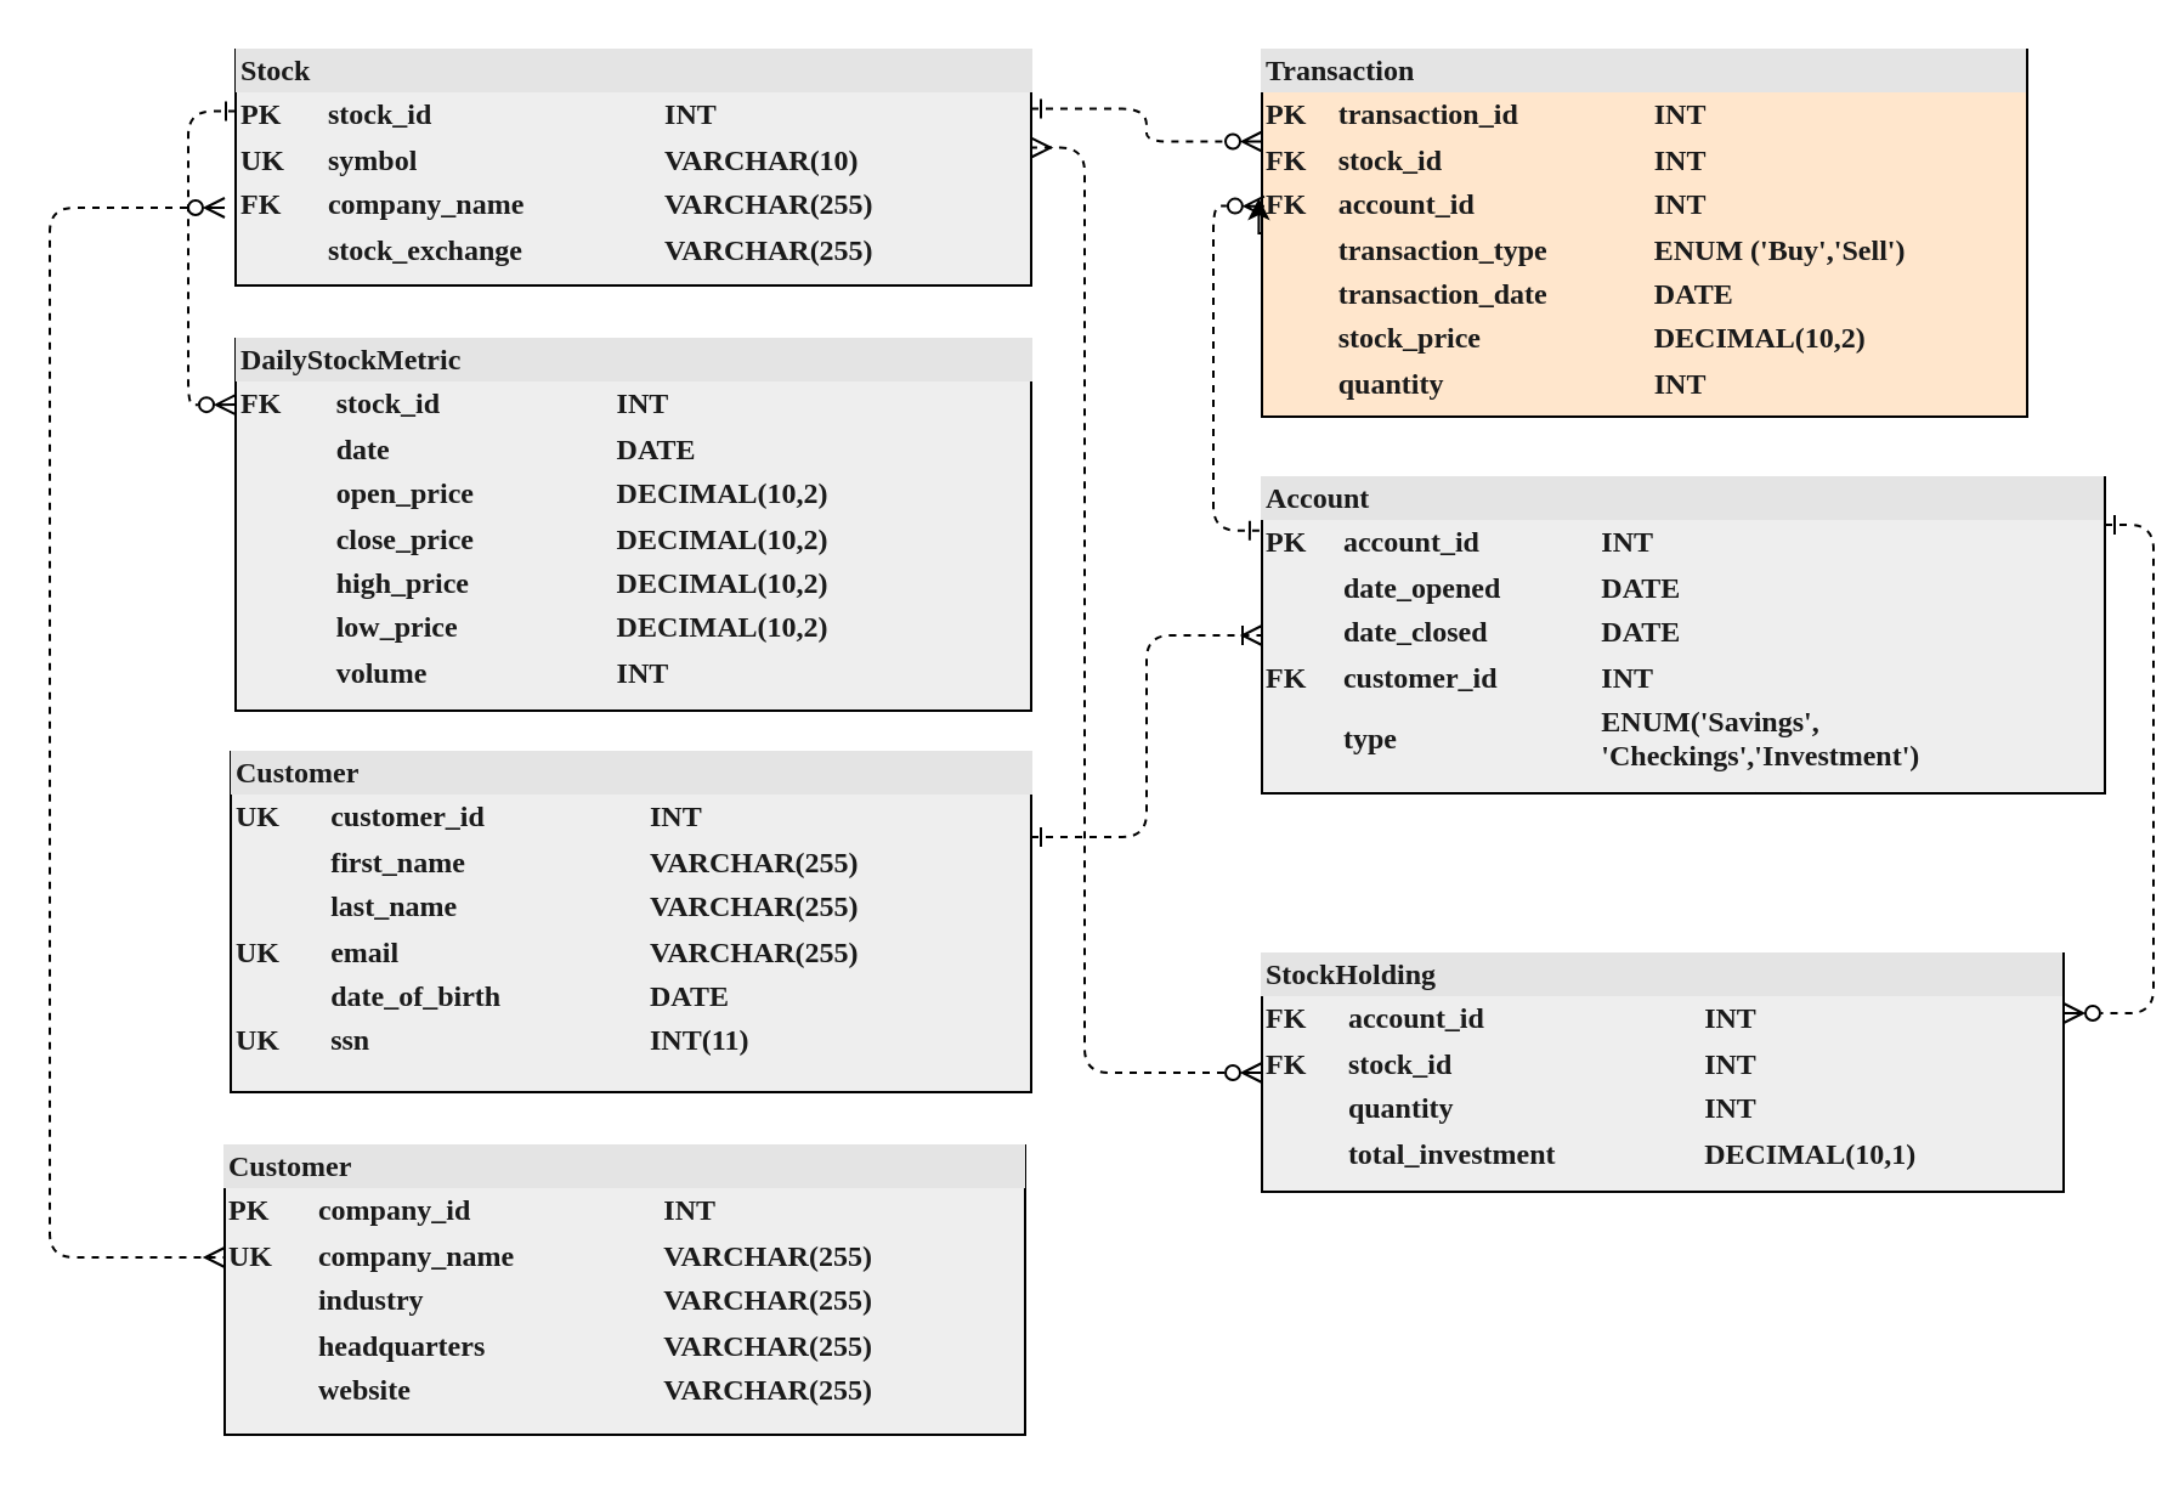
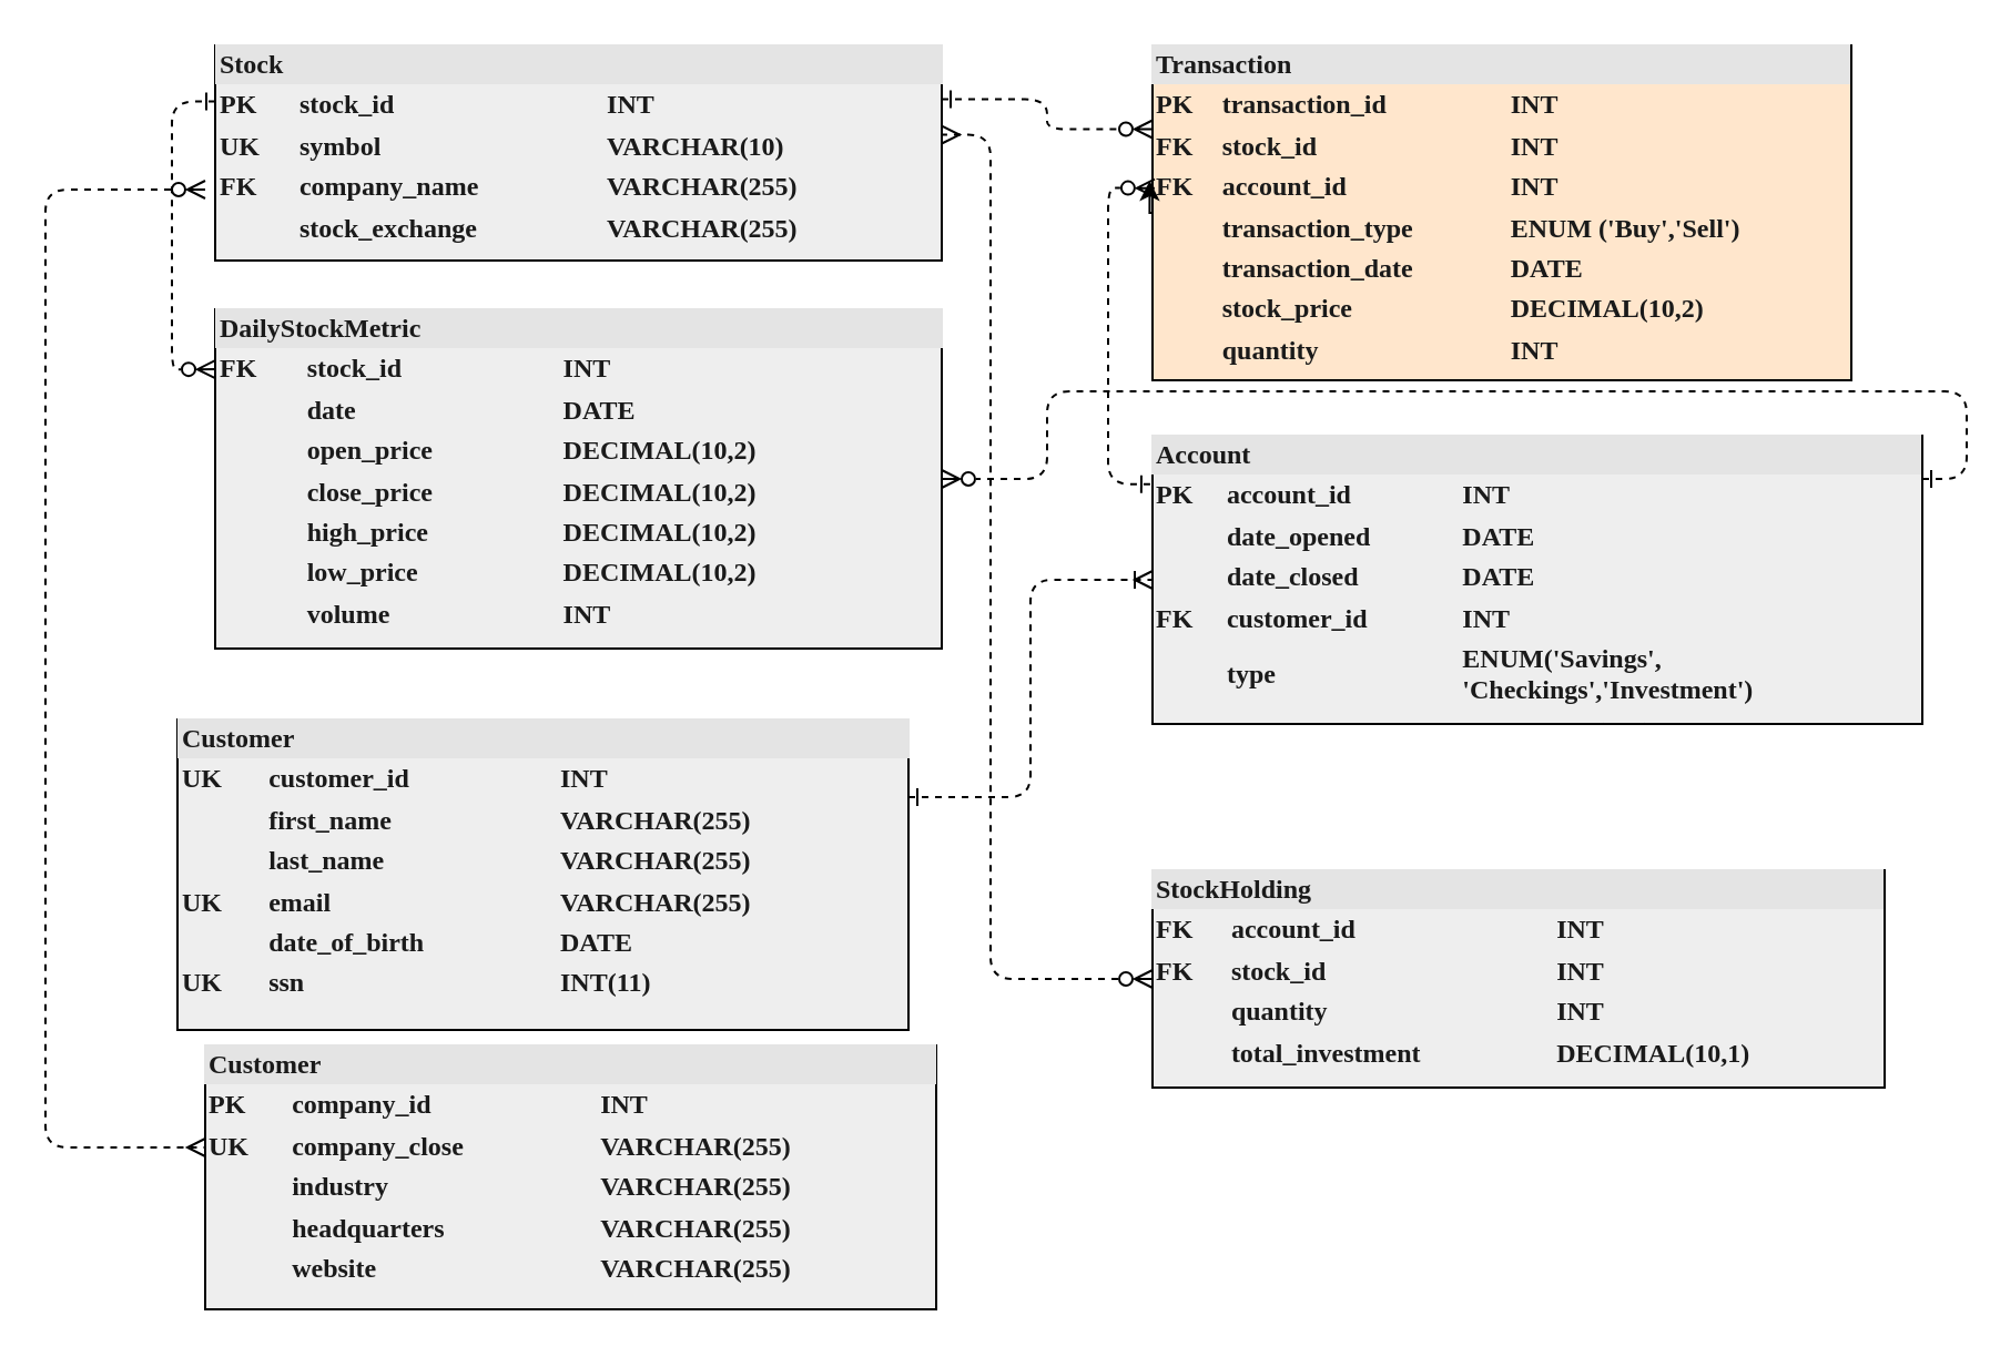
- <mxCell id="6" style="edgeStyle=orthogonalEdgeStyle;rounded=1;orthogonalLoop=1;jettySize=auto;html=1;exitX=1;exitY=0.15;exitDx=0;exitDy=0;entryX=1;entryY=0.25;entryDx=0;entryDy=0;exitPerimeter=0;dashed=1;hachureGap=4;strokeColor=#000000;align=left;verticalAlign=middle;fontFamily=Verdana;fontSource=https%3A%2F%2Ffonts.googleapis.com%2Fcss%3Ffamily%3DArchitects%2BDaughter;fontSize=12;fontColor=default;fontStyle=1;labelBackgroundColor=none;startArrow=ERone;startFill=0;endArrow=ERzeroToMany;endFill=0;" edge="1" parent="1" source="7" target="11"><mxGeometry relative="1" as="geometry" /></mxCell>
+ <mxCell id="6" style="edgeStyle=orthogonalEdgeStyle;rounded=1;orthogonalLoop=1;jettySize=auto;html=1;exitX=1;exitY=0.15;exitDx=0;exitDy=0;exitPerimeter=0;dashed=1;hachureGap=4;strokeColor=#000000;align=left;verticalAlign=middle;fontFamily=Verdana;fontSource=https%3A%2F%2Ffonts.googleapis.com%2Fcss%3Ffamily%3DArchitects%2BDaughter;fontSize=12;fontColor=default;fontStyle=1;labelBackgroundColor=none;startArrow=ERone;startFill=0;endArrow=ERzeroToMany;endFill=0;" edge="1" parent="1" source="7" target="13"><mxGeometry relative="1" as="geometry" /></mxCell>
- <mxCell id="9" value="&lt;div style=&quot;box-sizing: border-box ; width: 100% ; background: #e4e4e4 ; padding: 2px&quot;&gt;Customer&lt;/div&gt;&lt;table style=&quot;width: 100% ; font-size: 1em&quot; cellpadding=&quot;2&quot; cellspacing=&quot;0&quot;&gt;&lt;tbody&gt;&lt;tr&gt;&lt;td&gt;UK&lt;/td&gt;&lt;td&gt;customer_id&lt;/td&gt;&lt;td&gt;INT&lt;/td&gt;&lt;/tr&gt;&lt;tr&gt;&lt;td&gt;&lt;br&gt;&lt;/td&gt;&lt;td&gt;first_name&lt;/td&gt;&lt;td&gt;VARCHAR(255)&lt;/td&gt;&lt;/tr&gt;&lt;tr&gt;&lt;td&gt;&lt;/td&gt;&lt;td&gt;last_name&lt;/td&gt;&lt;td&gt;VARCHAR(255)&lt;/td&gt;&lt;/tr&gt;&lt;tr&gt;&lt;td&gt;UK&lt;/td&gt;&lt;td&gt;email&lt;/td&gt;&lt;td&gt;VARCHAR(255)&lt;/td&gt;&lt;/tr&gt;&lt;tr&gt;&lt;td&gt;&lt;br&gt;&lt;/td&gt;&lt;td&gt;date_of_birth&lt;/td&gt;&lt;td&gt;DATE&lt;/td&gt;&lt;/tr&gt;&lt;tr&gt;&lt;td&gt;UK&lt;/td&gt;&lt;td&gt;ssn&lt;/td&gt;&lt;td&gt;INT(11)&lt;/td&gt;&lt;/tr&gt;&lt;tr&gt;&lt;td&gt;&lt;br&gt;&lt;/td&gt;&lt;td&gt;&lt;br&gt;&lt;/td&gt;&lt;td&gt;&lt;br&gt;&lt;/td&gt;&lt;/tr&gt;&lt;/tbody&gt;&lt;/table&gt;" style="verticalAlign=top;align=left;overflow=fill;html=1;rounded=0;shadow=0;comic=0;labelBackgroundColor=none;strokeWidth=1;fontFamily=Verdana;fontSize=12;fontStyle=1;fillColor=#EEEEEE;strokeColor=#000000;fontColor=#1A1A1A;" vertex="1" parent="1"><mxGeometry x="94.5" y="309" width="329.5" height="140" as="geometry" /></mxCell>
+ <mxCell id="9" value="&lt;div style=&quot;box-sizing: border-box ; width: 100% ; background: #e4e4e4 ; padding: 2px&quot;&gt;Customer&lt;/div&gt;&lt;table style=&quot;width: 100% ; font-size: 1em&quot; cellpadding=&quot;2&quot; cellspacing=&quot;0&quot;&gt;&lt;tbody&gt;&lt;tr&gt;&lt;td&gt;UK&lt;/td&gt;&lt;td&gt;customer_id&lt;/td&gt;&lt;td&gt;INT&lt;/td&gt;&lt;/tr&gt;&lt;tr&gt;&lt;td&gt;&lt;br&gt;&lt;/td&gt;&lt;td&gt;first_name&lt;/td&gt;&lt;td&gt;VARCHAR(255)&lt;/td&gt;&lt;/tr&gt;&lt;tr&gt;&lt;td&gt;&lt;/td&gt;&lt;td&gt;last_name&lt;/td&gt;&lt;td&gt;VARCHAR(255)&lt;/td&gt;&lt;/tr&gt;&lt;tr&gt;&lt;td&gt;UK&lt;/td&gt;&lt;td&gt;email&lt;/td&gt;&lt;td&gt;VARCHAR(255)&lt;/td&gt;&lt;/tr&gt;&lt;tr&gt;&lt;td&gt;&lt;br&gt;&lt;/td&gt;&lt;td&gt;date_of_birth&lt;/td&gt;&lt;td&gt;DATE&lt;/td&gt;&lt;/tr&gt;&lt;tr&gt;&lt;td&gt;UK&lt;/td&gt;&lt;td&gt;ssn&lt;/td&gt;&lt;td&gt;INT(11)&lt;/td&gt;&lt;/tr&gt;&lt;tr&gt;&lt;td&gt;&lt;br&gt;&lt;/td&gt;&lt;td&gt;&lt;br&gt;&lt;/td&gt;&lt;td&gt;&lt;br&gt;&lt;/td&gt;&lt;/tr&gt;&lt;/tbody&gt;&lt;/table&gt;" style="verticalAlign=top;align=left;overflow=fill;html=1;rounded=0;shadow=0;comic=0;labelBackgroundColor=none;strokeWidth=1;fontFamily=Verdana;fontSize=12;fontStyle=1;fillColor=#EEEEEE;strokeColor=#000000;fontColor=#1A1A1A;" vertex="1" parent="1"><mxGeometry x="79.5" y="324" width="329.5" height="140" as="geometry" /></mxCell>
- <mxCell id="18" value="&lt;div style=&quot;box-sizing: border-box ; width: 100% ; background: #e4e4e4 ; padding: 2px&quot;&gt;Customer&lt;/div&gt;&lt;table style=&quot;width: 100% ; font-size: 1em&quot; cellpadding=&quot;2&quot; cellspacing=&quot;0&quot;&gt;&lt;tbody&gt;&lt;tr&gt;&lt;td&gt;PK&lt;/td&gt;&lt;td&gt;company_id&lt;/td&gt;&lt;td&gt;INT&lt;/td&gt;&lt;/tr&gt;&lt;tr&gt;&lt;td&gt;UK&lt;/td&gt;&lt;td&gt;company_name&lt;/td&gt;&lt;td&gt;VARCHAR(255)&lt;/td&gt;&lt;/tr&gt;&lt;tr&gt;&lt;td&gt;&lt;/td&gt;&lt;td&gt;industry&lt;/td&gt;&lt;td&gt;VARCHAR(255)&lt;/td&gt;&lt;/tr&gt;&lt;tr&gt;&lt;td&gt;&lt;br&gt;&lt;/td&gt;&lt;td&gt;headquarters&lt;/td&gt;&lt;td&gt;VARCHAR(255)&lt;/td&gt;&lt;/tr&gt;&lt;tr&gt;&lt;td&gt;&lt;br&gt;&lt;/td&gt;&lt;td&gt;website&lt;/td&gt;&lt;td&gt;VARCHAR(255)&lt;/td&gt;&lt;/tr&gt;&lt;tr&gt;&lt;td&gt;&lt;br&gt;&lt;/td&gt;&lt;td&gt;&lt;/td&gt;&lt;td&gt;&lt;br&gt;&lt;/td&gt;&lt;/tr&gt;&lt;tr&gt;&lt;td&gt;&lt;br&gt;&lt;/td&gt;&lt;td&gt;&lt;br&gt;&lt;/td&gt;&lt;td&gt;&lt;br&gt;&lt;/td&gt;&lt;/tr&gt;&lt;/tbody&gt;&lt;/table&gt;" style="verticalAlign=top;align=left;overflow=fill;html=1;rounded=0;shadow=0;comic=0;labelBackgroundColor=none;strokeWidth=1;fontFamily=Verdana;fontSize=12;fontStyle=1;fillColor=#EEEEEE;strokeColor=#000000;fontColor=#1A1A1A;" vertex="1" parent="1"><mxGeometry x="92" y="471" width="329.5" height="119" as="geometry" /></mxCell>
+ <mxCell id="18" value="&lt;div style=&quot;box-sizing: border-box ; width: 100% ; background: #e4e4e4 ; padding: 2px&quot;&gt;Customer&lt;/div&gt;&lt;table style=&quot;width: 100% ; font-size: 1em&quot; cellpadding=&quot;2&quot; cellspacing=&quot;0&quot;&gt;&lt;tbody&gt;&lt;tr&gt;&lt;td&gt;PK&lt;/td&gt;&lt;td&gt;company_id&lt;/td&gt;&lt;td&gt;INT&lt;/td&gt;&lt;/tr&gt;&lt;tr&gt;&lt;td&gt;UK&lt;/td&gt;&lt;td&gt;company_close&lt;/td&gt;&lt;td&gt;VARCHAR(255)&lt;/td&gt;&lt;/tr&gt;&lt;tr&gt;&lt;td&gt;&lt;/td&gt;&lt;td&gt;industry&lt;/td&gt;&lt;td&gt;VARCHAR(255)&lt;/td&gt;&lt;/tr&gt;&lt;tr&gt;&lt;td&gt;&lt;br&gt;&lt;/td&gt;&lt;td&gt;headquarters&lt;/td&gt;&lt;td&gt;VARCHAR(255)&lt;/td&gt;&lt;/tr&gt;&lt;tr&gt;&lt;td&gt;&lt;br&gt;&lt;/td&gt;&lt;td&gt;website&lt;/td&gt;&lt;td&gt;VARCHAR(255)&lt;/td&gt;&lt;/tr&gt;&lt;tr&gt;&lt;td&gt;&lt;br&gt;&lt;/td&gt;&lt;td&gt;&lt;/td&gt;&lt;td&gt;&lt;br&gt;&lt;/td&gt;&lt;/tr&gt;&lt;tr&gt;&lt;td&gt;&lt;br&gt;&lt;/td&gt;&lt;td&gt;&lt;br&gt;&lt;/td&gt;&lt;td&gt;&lt;br&gt;&lt;/td&gt;&lt;/tr&gt;&lt;/tbody&gt;&lt;/table&gt;" style="verticalAlign=top;align=left;overflow=fill;html=1;rounded=0;shadow=0;comic=0;labelBackgroundColor=none;strokeWidth=1;fontFamily=Verdana;fontSize=12;fontStyle=1;fillColor=#EEEEEE;strokeColor=#000000;fontColor=#1A1A1A;" vertex="1" parent="1"><mxGeometry x="92" y="471" width="329.5" height="119" as="geometry" /></mxCell>
